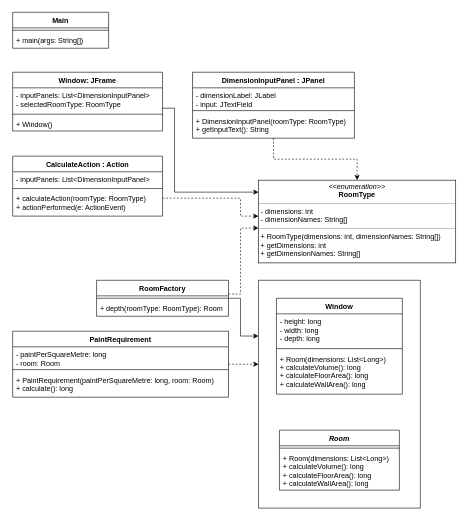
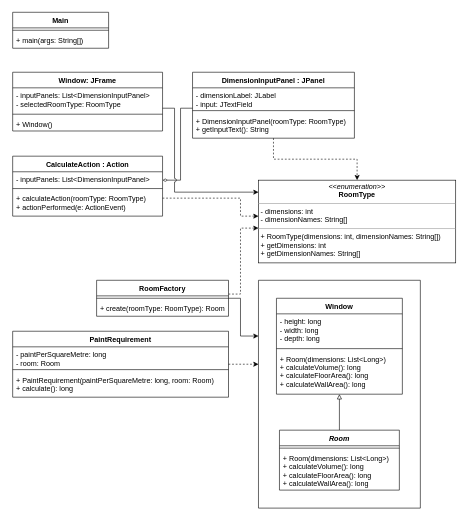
+ <mxCell id="24" style="edgeStyle=orthogonalEdgeStyle;rounded=0;orthogonalLoop=1;jettySize=auto;html=1;endArrow=diamondThin;endFill=0;" parent="1" source="26" target="31" edge="1"><mxGeometry relative="1" as="geometry"><Array as="points"><mxPoint x="300" y="180" /><mxPoint x="300" y="300" /></Array></mxGeometry></mxCell>
- <mxCell id="11" value="+ depth(roomType: RoomType): Room" style="text;strokeColor=none;fillColor=none;align=left;verticalAlign=top;spacingLeft=4;spacingRight=4;overflow=hidden;rotatable=0;points=[[0,0.5],[1,0.5]];portConstraint=eastwest;" parent="9" vertex="1"><mxGeometry y="34" width="220" height="26" as="geometry" /></mxCell>
+ <mxCell id="11" value="+ create(roomType: RoomType): Room" style="text;strokeColor=none;fillColor=none;align=left;verticalAlign=top;spacingLeft=4;spacingRight=4;overflow=hidden;rotatable=0;points=[[0,0.5],[1,0.5]];portConstraint=eastwest;" parent="9" vertex="1"><mxGeometry y="34" width="220" height="26" as="geometry" /></mxCell>
+ <mxCell id="2" style="edgeStyle=orthogonalEdgeStyle;rounded=0;orthogonalLoop=1;jettySize=auto;html=1;endArrow=block;endFill=0;" parent="1" source="13" target="3" edge="1"><mxGeometry relative="1" as="geometry" /></mxCell>
